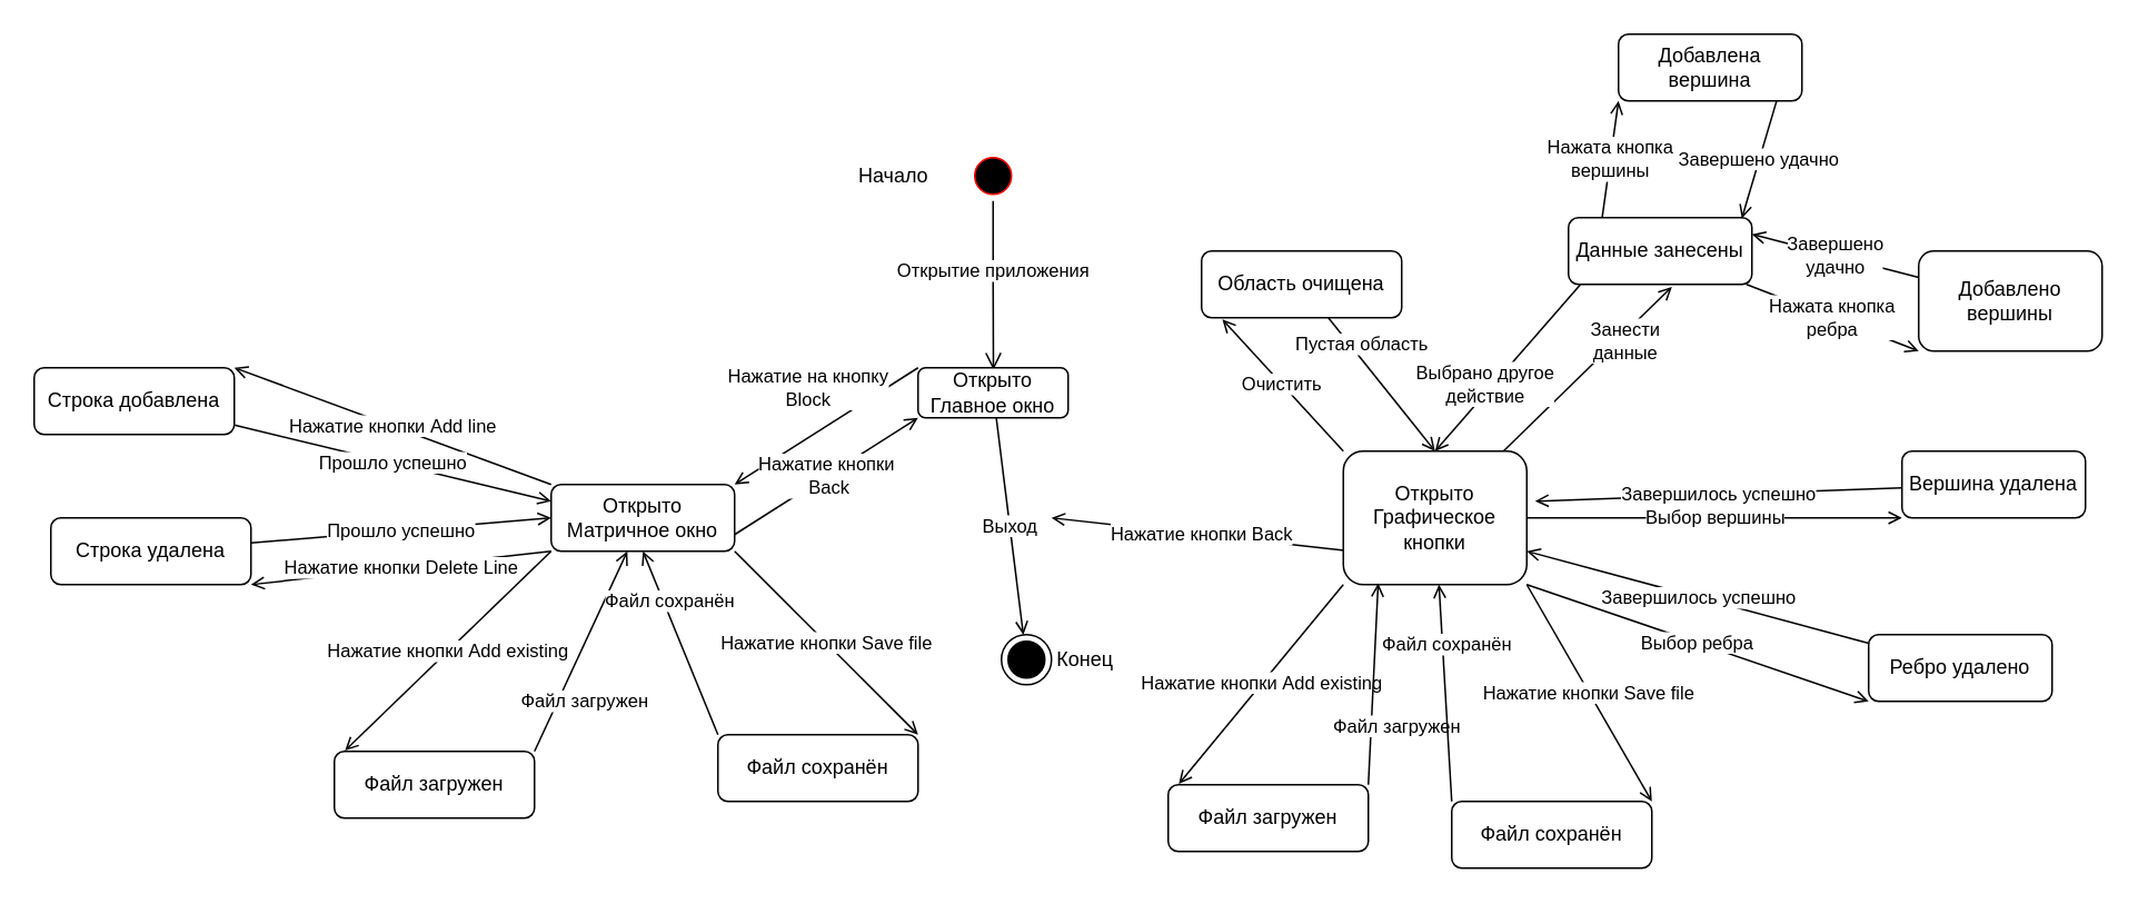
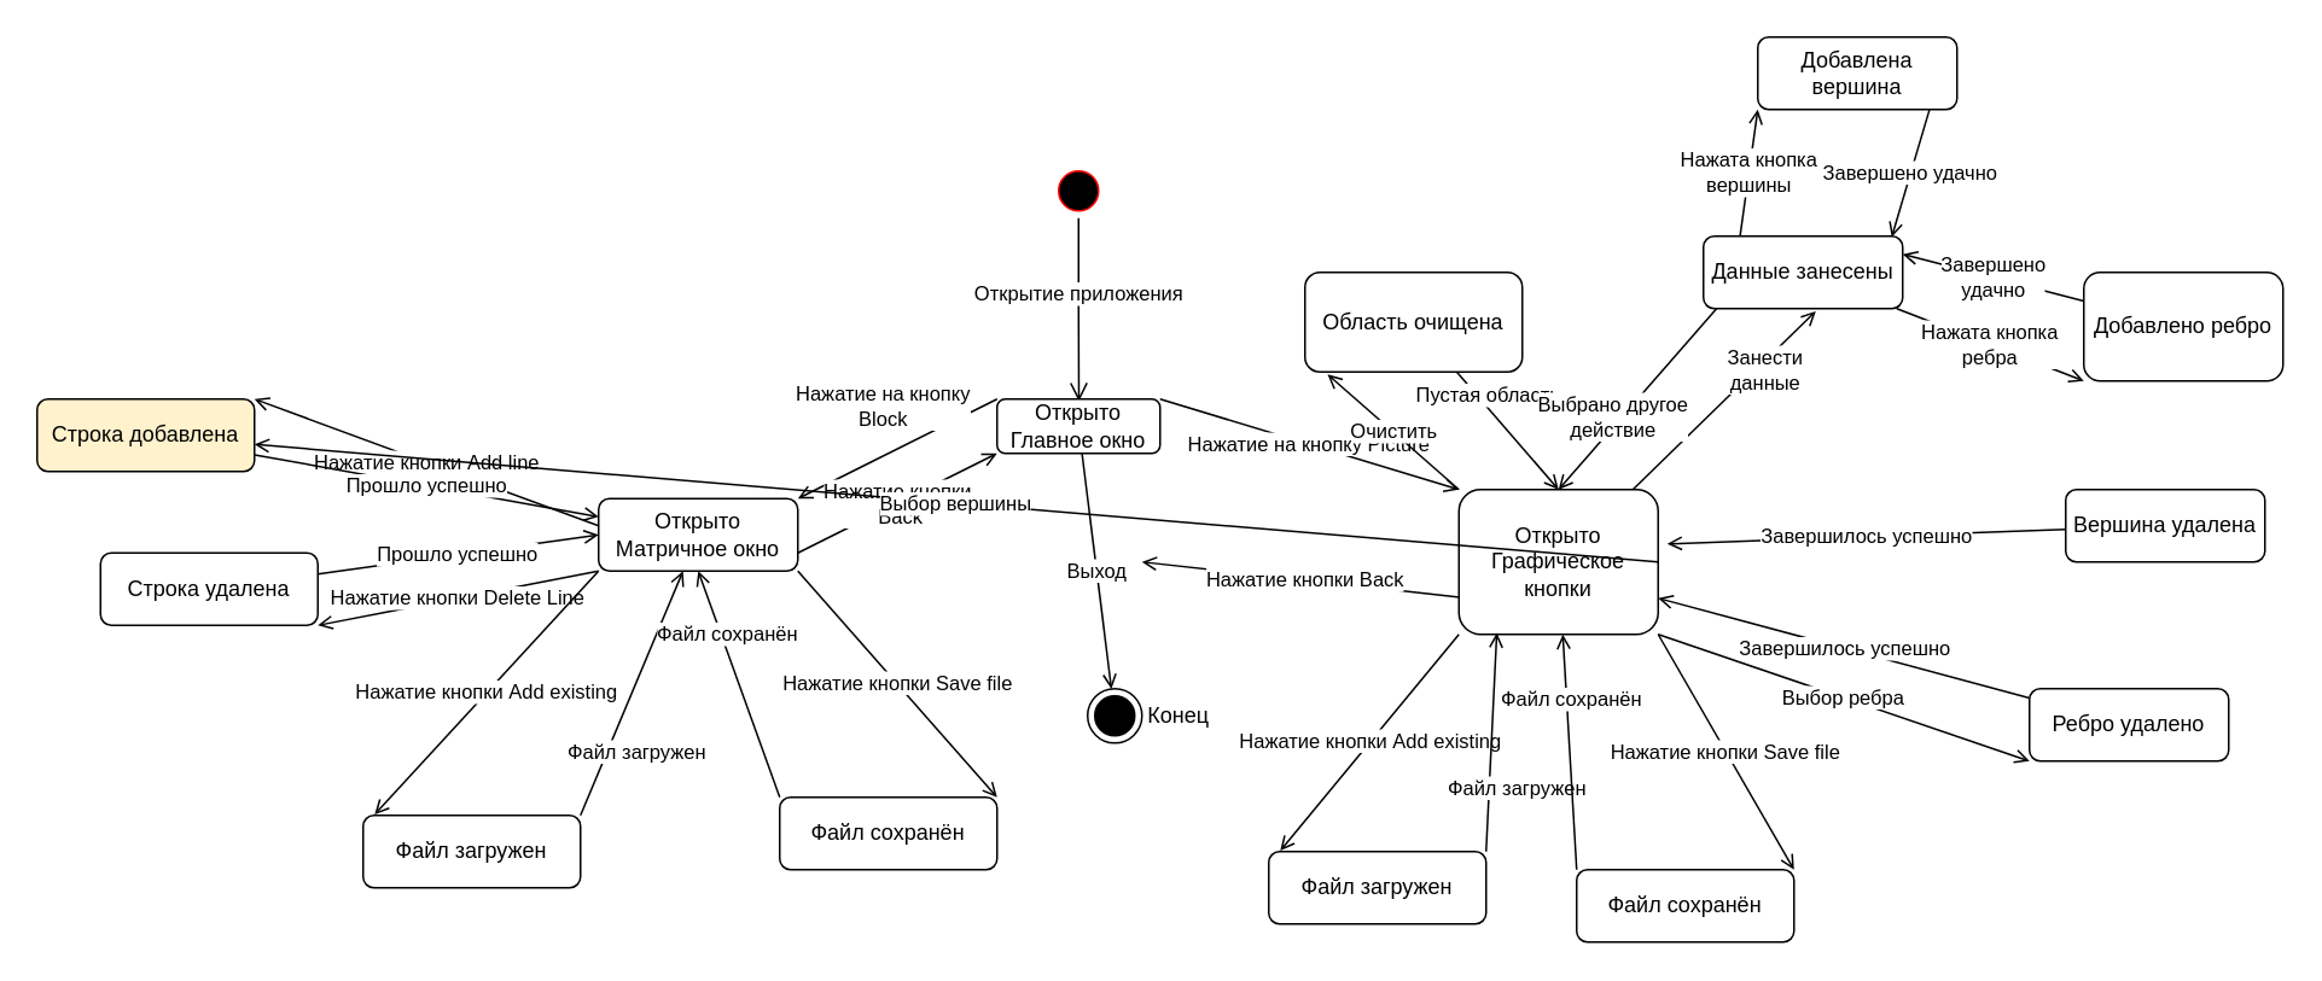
- <mxCell id="5" value="Начало" style="text;html=1;align=center;verticalAlign=middle;resizable=0;points=[];autosize=1;strokeColor=none;fillColor=none;" vertex="1" parent="1"><mxGeometry x="500" y="90" width="70" height="30" as="geometry" /></mxCell>
- <mxCell id="38" value="Область очищена" style="rounded=1;whiteSpace=wrap;html=1;strokeColor=#000000;" vertex="1" parent="1"><mxGeometry x="720" y="150" width="120" height="40" as="geometry" /></mxCell>
+ <mxCell id="38" value="Область очищена" style="rounded=1;whiteSpace=wrap;html=1;strokeColor=#000000;" vertex="1" parent="1"><mxGeometry x="720" y="150" width="120" height="55" as="geometry" /></mxCell>
- <mxCell id="51" value="Добавлено вершины" style="rounded=1;whiteSpace=wrap;html=1;strokeColor=#000000;" vertex="1" parent="1"><mxGeometry x="1150" y="150" width="110" height="60" as="geometry" /></mxCell>
+ <mxCell id="51" value="Добавлено ребро" style="rounded=1;whiteSpace=wrap;html=1;strokeColor=#000000;" vertex="1" parent="1"><mxGeometry x="1150" y="150" width="110" height="60" as="geometry" /></mxCell>
- <mxCell id="24" value="Строка добавлена" style="rounded=1;whiteSpace=wrap;html=1;strokeColor=#000000;" vertex="1" parent="1"><mxGeometry x="20" y="220" width="120" height="40" as="geometry" /></mxCell>
+ <mxCell id="24" value="Строка добавлена" style="rounded=1;whiteSpace=wrap;html=1;strokeColor=#000000;fillColor=#fff2cc;" vertex="1" parent="1"><mxGeometry x="20" y="220" width="120" height="40" as="geometry" /></mxCell>
+ <mxCell id="7" value="Нажатие на кнопку Picture" style="edgeStyle=none;rounded=0;orthogonalLoop=1;jettySize=auto;html=1;entryX=0;entryY=0;entryDx=0;entryDy=0;strokeColor=#000000;endArrow=open;endFill=0;exitX=1;exitY=0;exitDx=0;exitDy=0;" edge="1" parent="1" source="10" target="16"><mxGeometry relative="1" as="geometry" /></mxCell>
- <mxCell id="22" value="Открыто Матричное окно" style="rounded=1;whiteSpace=wrap;html=1;strokeColor=#000000;" vertex="1" parent="1"><mxGeometry x="330" y="290" width="110" height="40" as="geometry" /></mxCell>
+ <mxCell id="22" value="Открыто Матричное окно" style="rounded=1;whiteSpace=wrap;html=1;strokeColor=#000000;" vertex="1" parent="1"><mxGeometry x="330" y="275" width="110" height="40" as="geometry" /></mxCell>
- <mxCell id="41" value="Выбор вершины" style="edgeStyle=none;rounded=0;orthogonalLoop=1;jettySize=auto;html=1;entryX=0;entryY=1;entryDx=0;entryDy=0;strokeColor=#000000;endArrow=open;endFill=0;exitX=1;exitY=0.5;exitDx=0;exitDy=0;" edge="1" parent="1" target="43" source="16"><mxGeometry relative="1" as="geometry"><mxPoint x="950" y="210" as="sourcePoint" /></mxGeometry></mxCell>
+ <mxCell id="41" value="Выбор вершины" style="edgeStyle=none;rounded=0;orthogonalLoop=1;jettySize=auto;html=1;strokeColor=#000000;endArrow=open;endFill=0;exitX=1;exitY=0.5;exitDx=0;exitDy=0;" edge="1" parent="1" target="24" source="16"><mxGeometry relative="1" as="geometry"><mxPoint x="950" y="210" as="sourcePoint" /></mxGeometry></mxCell>
- <mxCell id="26" value="Строка удалена" style="rounded=1;whiteSpace=wrap;html=1;strokeColor=#000000;" vertex="1" parent="1"><mxGeometry x="30" y="310" width="120" height="40" as="geometry" /></mxCell>
+ <mxCell id="26" value="Строка удалена" style="rounded=1;whiteSpace=wrap;html=1;strokeColor=#000000;" vertex="1" parent="1"><mxGeometry x="55" y="305" width="120" height="40" as="geometry" /></mxCell>
